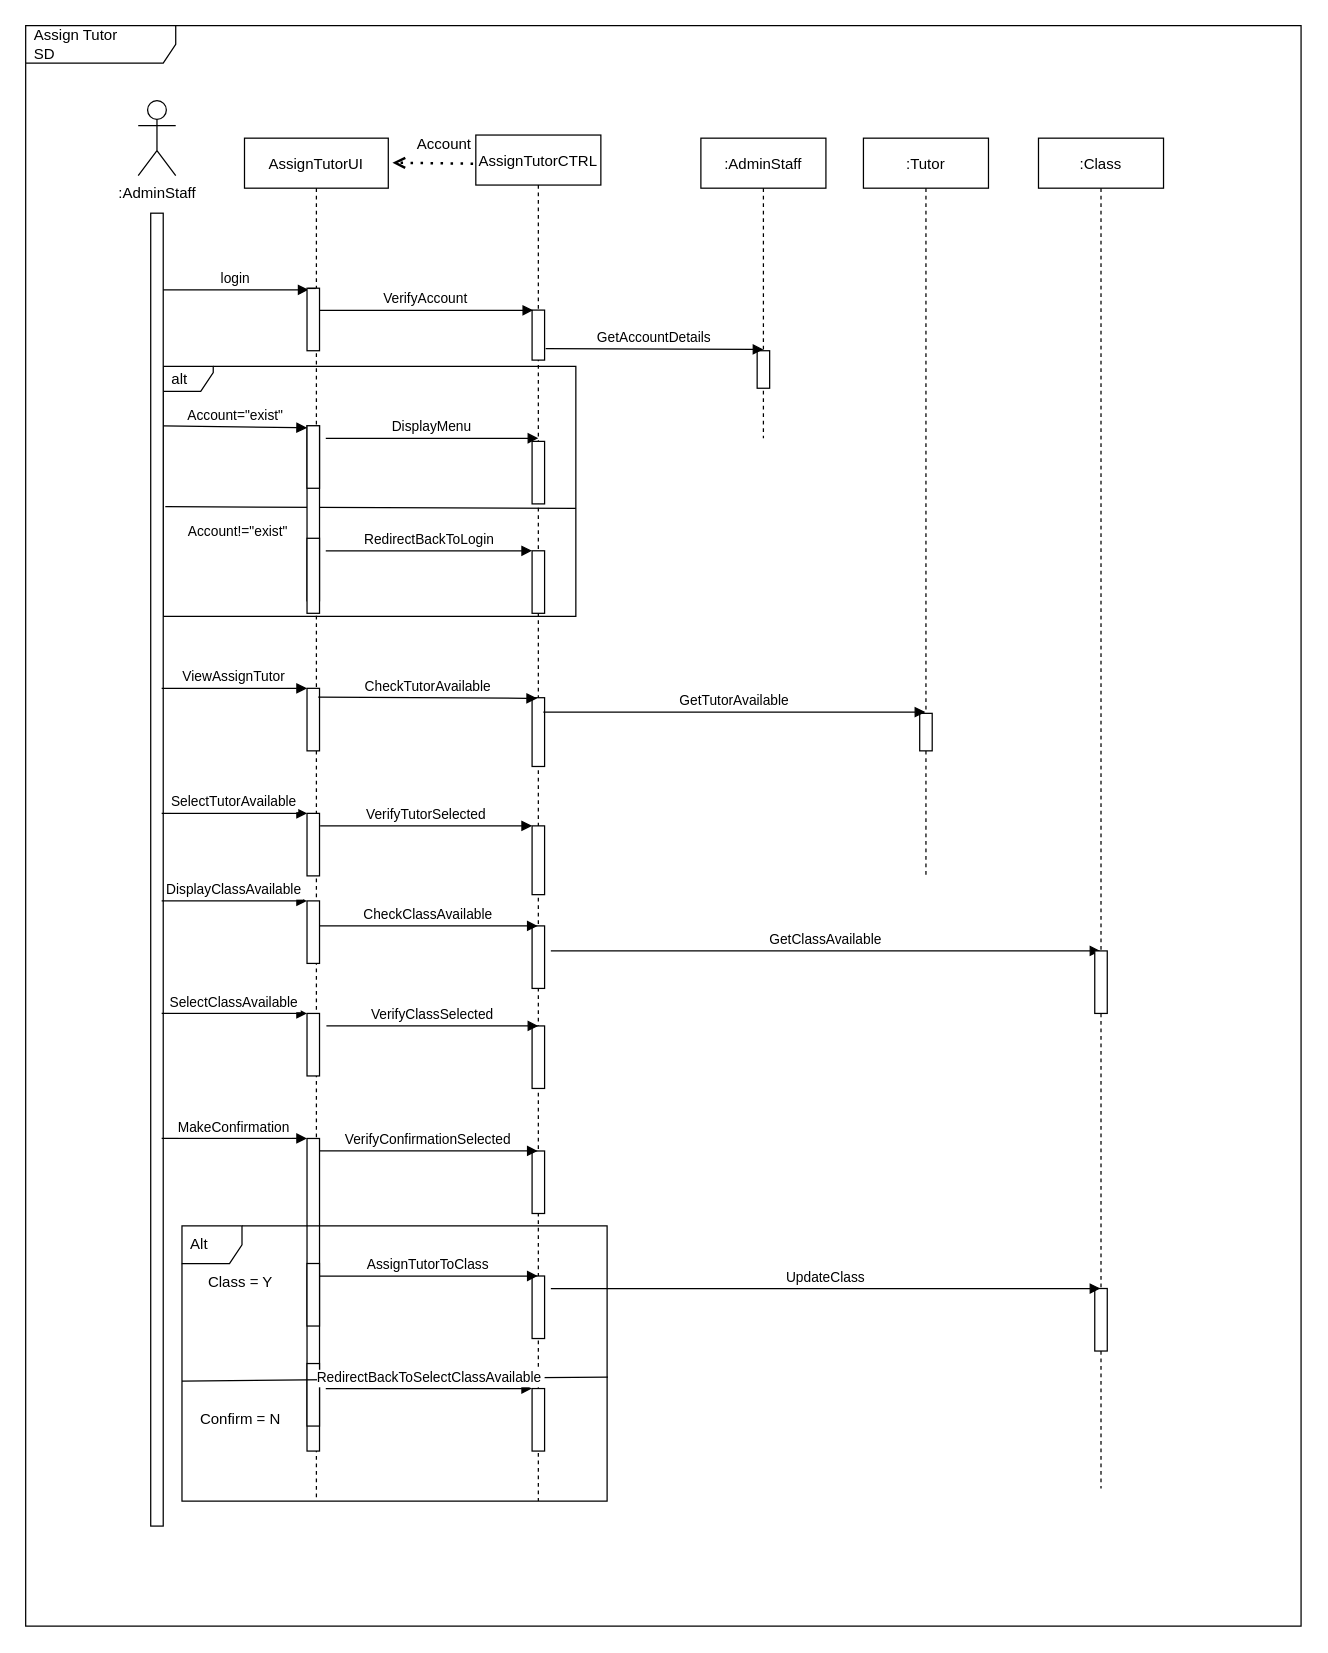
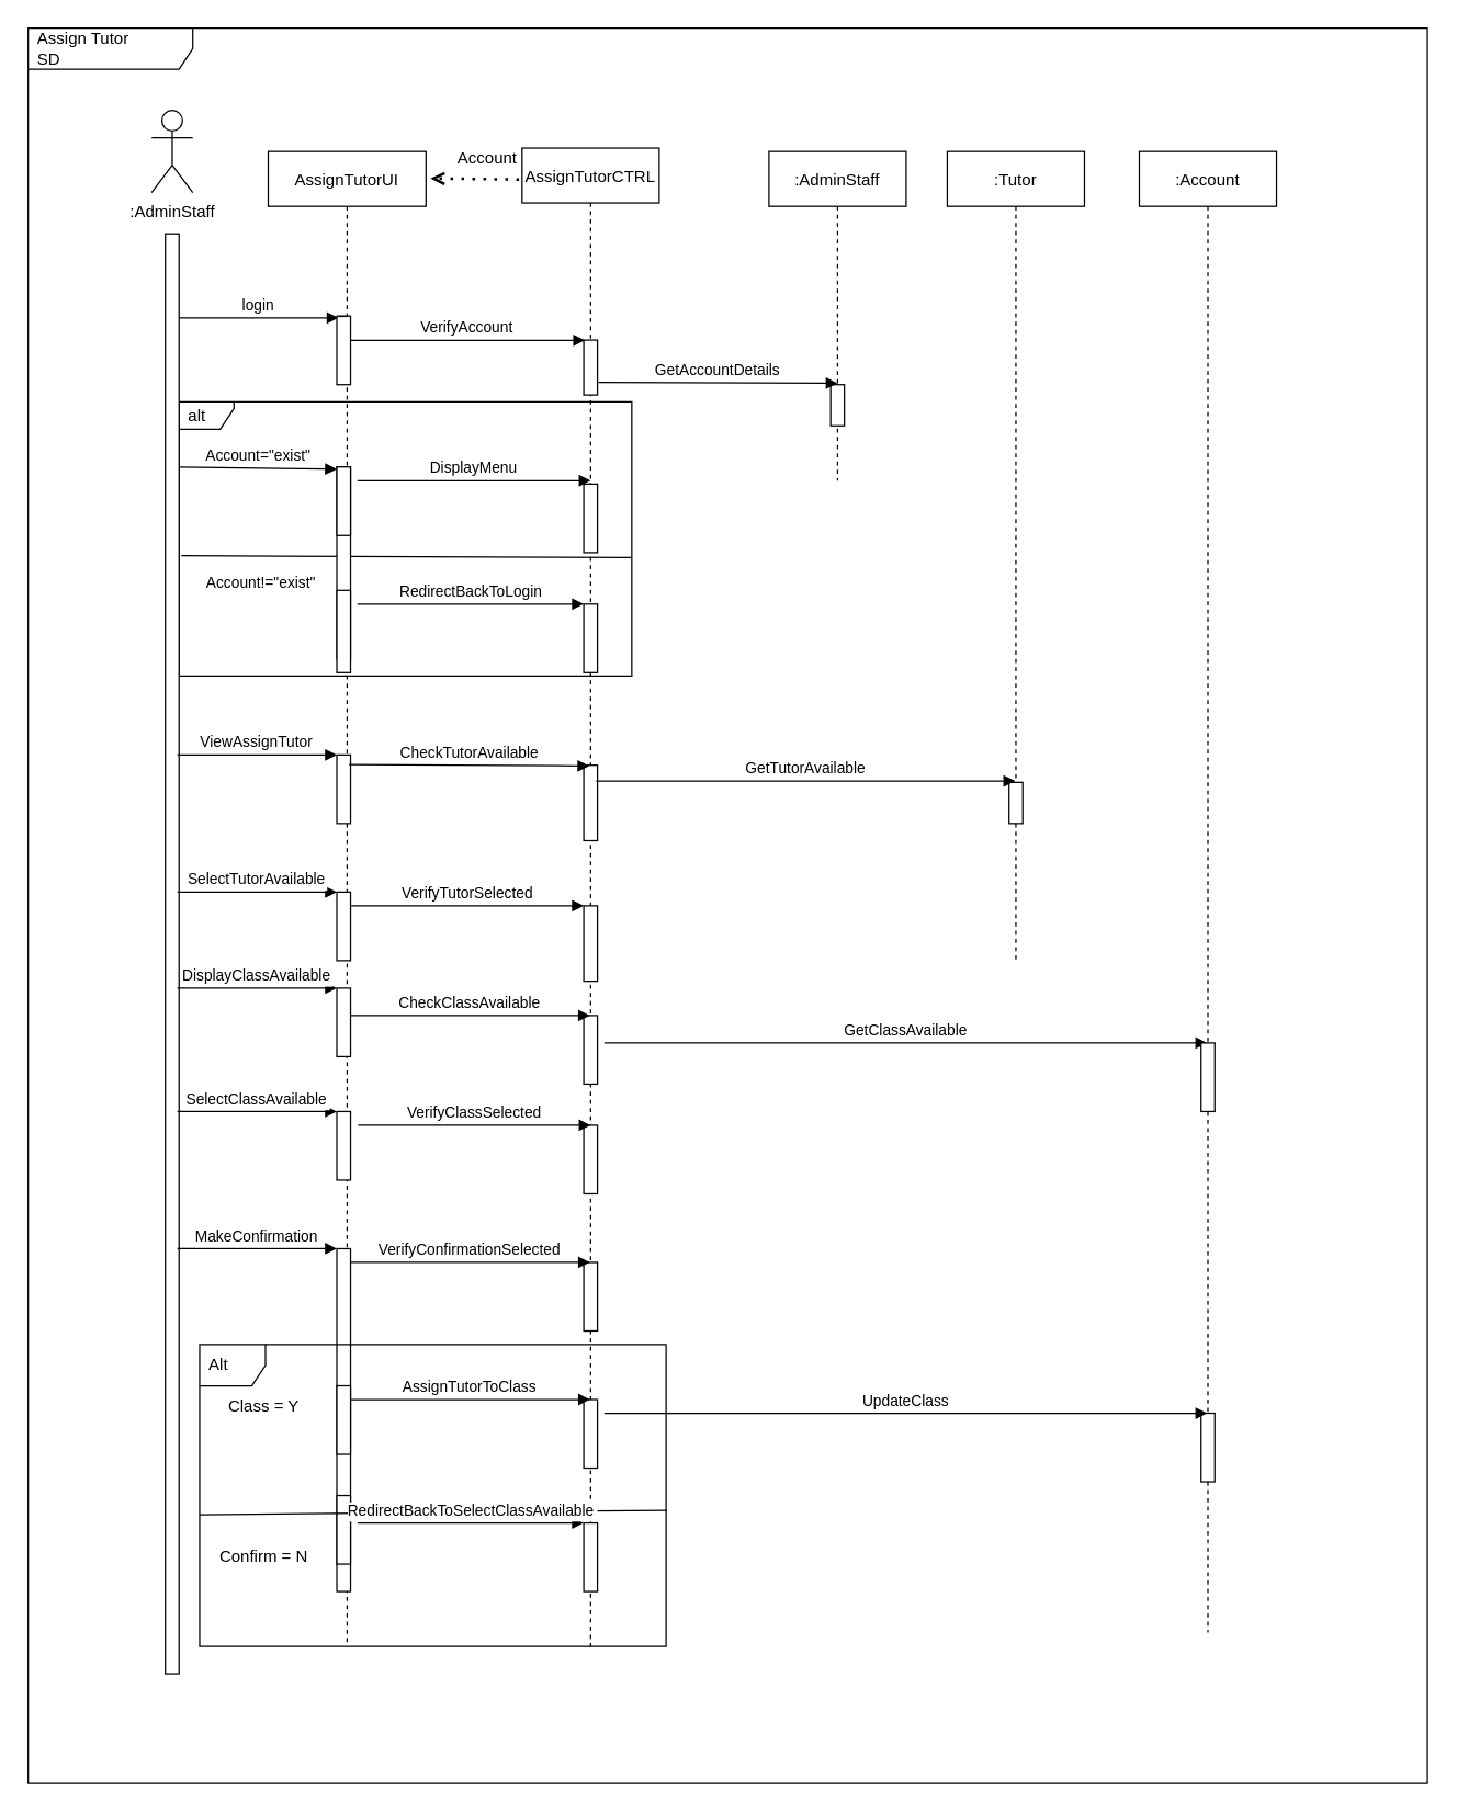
- <mxCell id="60" value=":Class" style="shape=umlLifeline;perimeter=lifelinePerimeter;container=1;collapsible=0;recursiveResize=0;rounded=0;shadow=0;strokeWidth=1;" vertex="1" parent="1"><mxGeometry x="830" y="110" width="100" height="1080" as="geometry" /></mxCell>
+ <mxCell id="60" value=":Account" style="shape=umlLifeline;perimeter=lifelinePerimeter;container=1;collapsible=0;recursiveResize=0;rounded=0;shadow=0;strokeWidth=1;" vertex="1" parent="1"><mxGeometry x="830" y="110" width="100" height="1080" as="geometry" /></mxCell>
